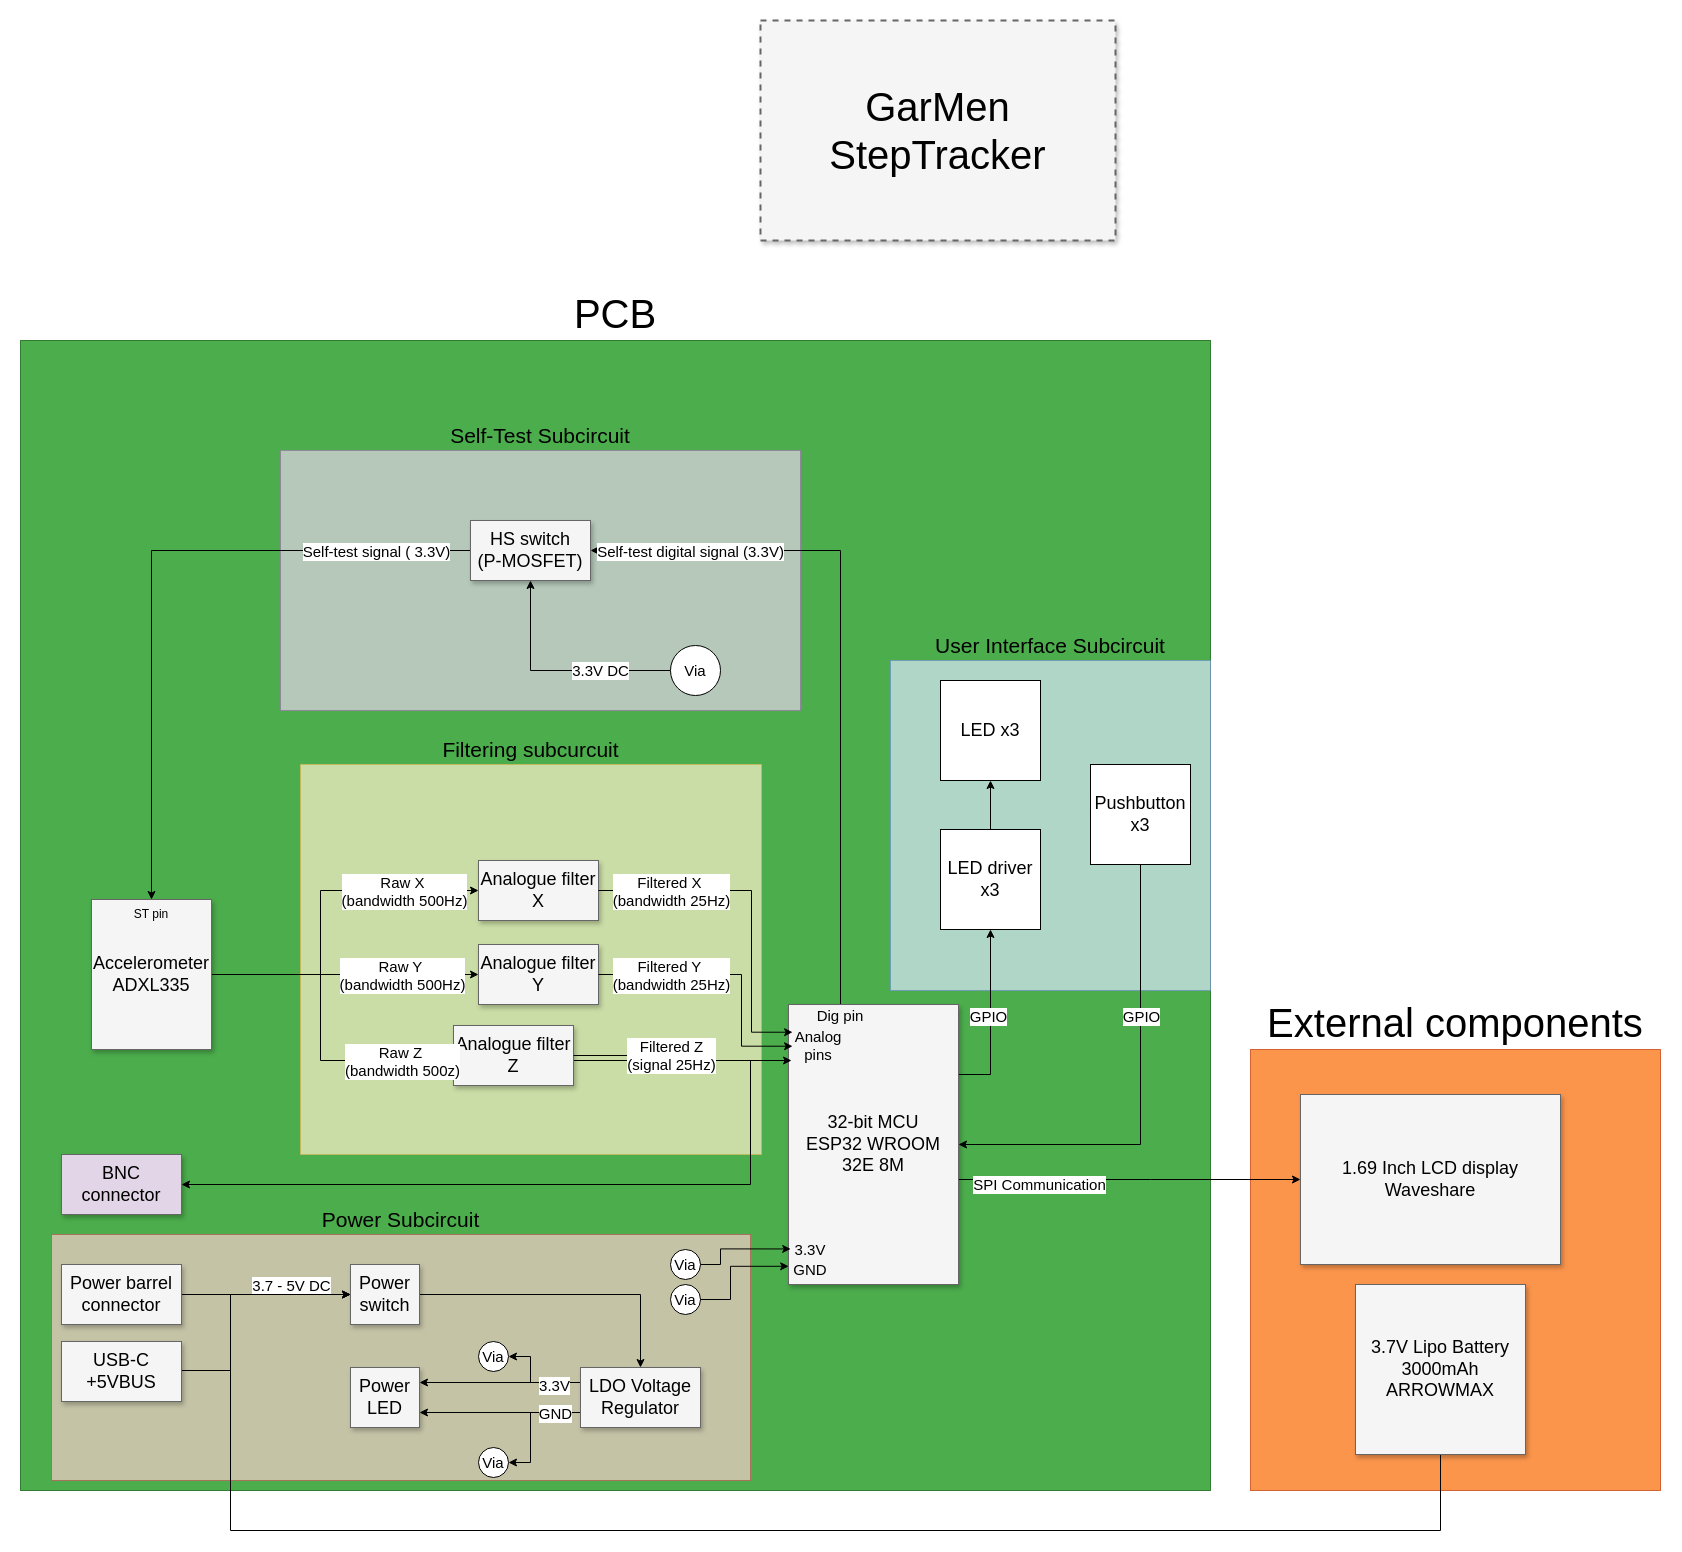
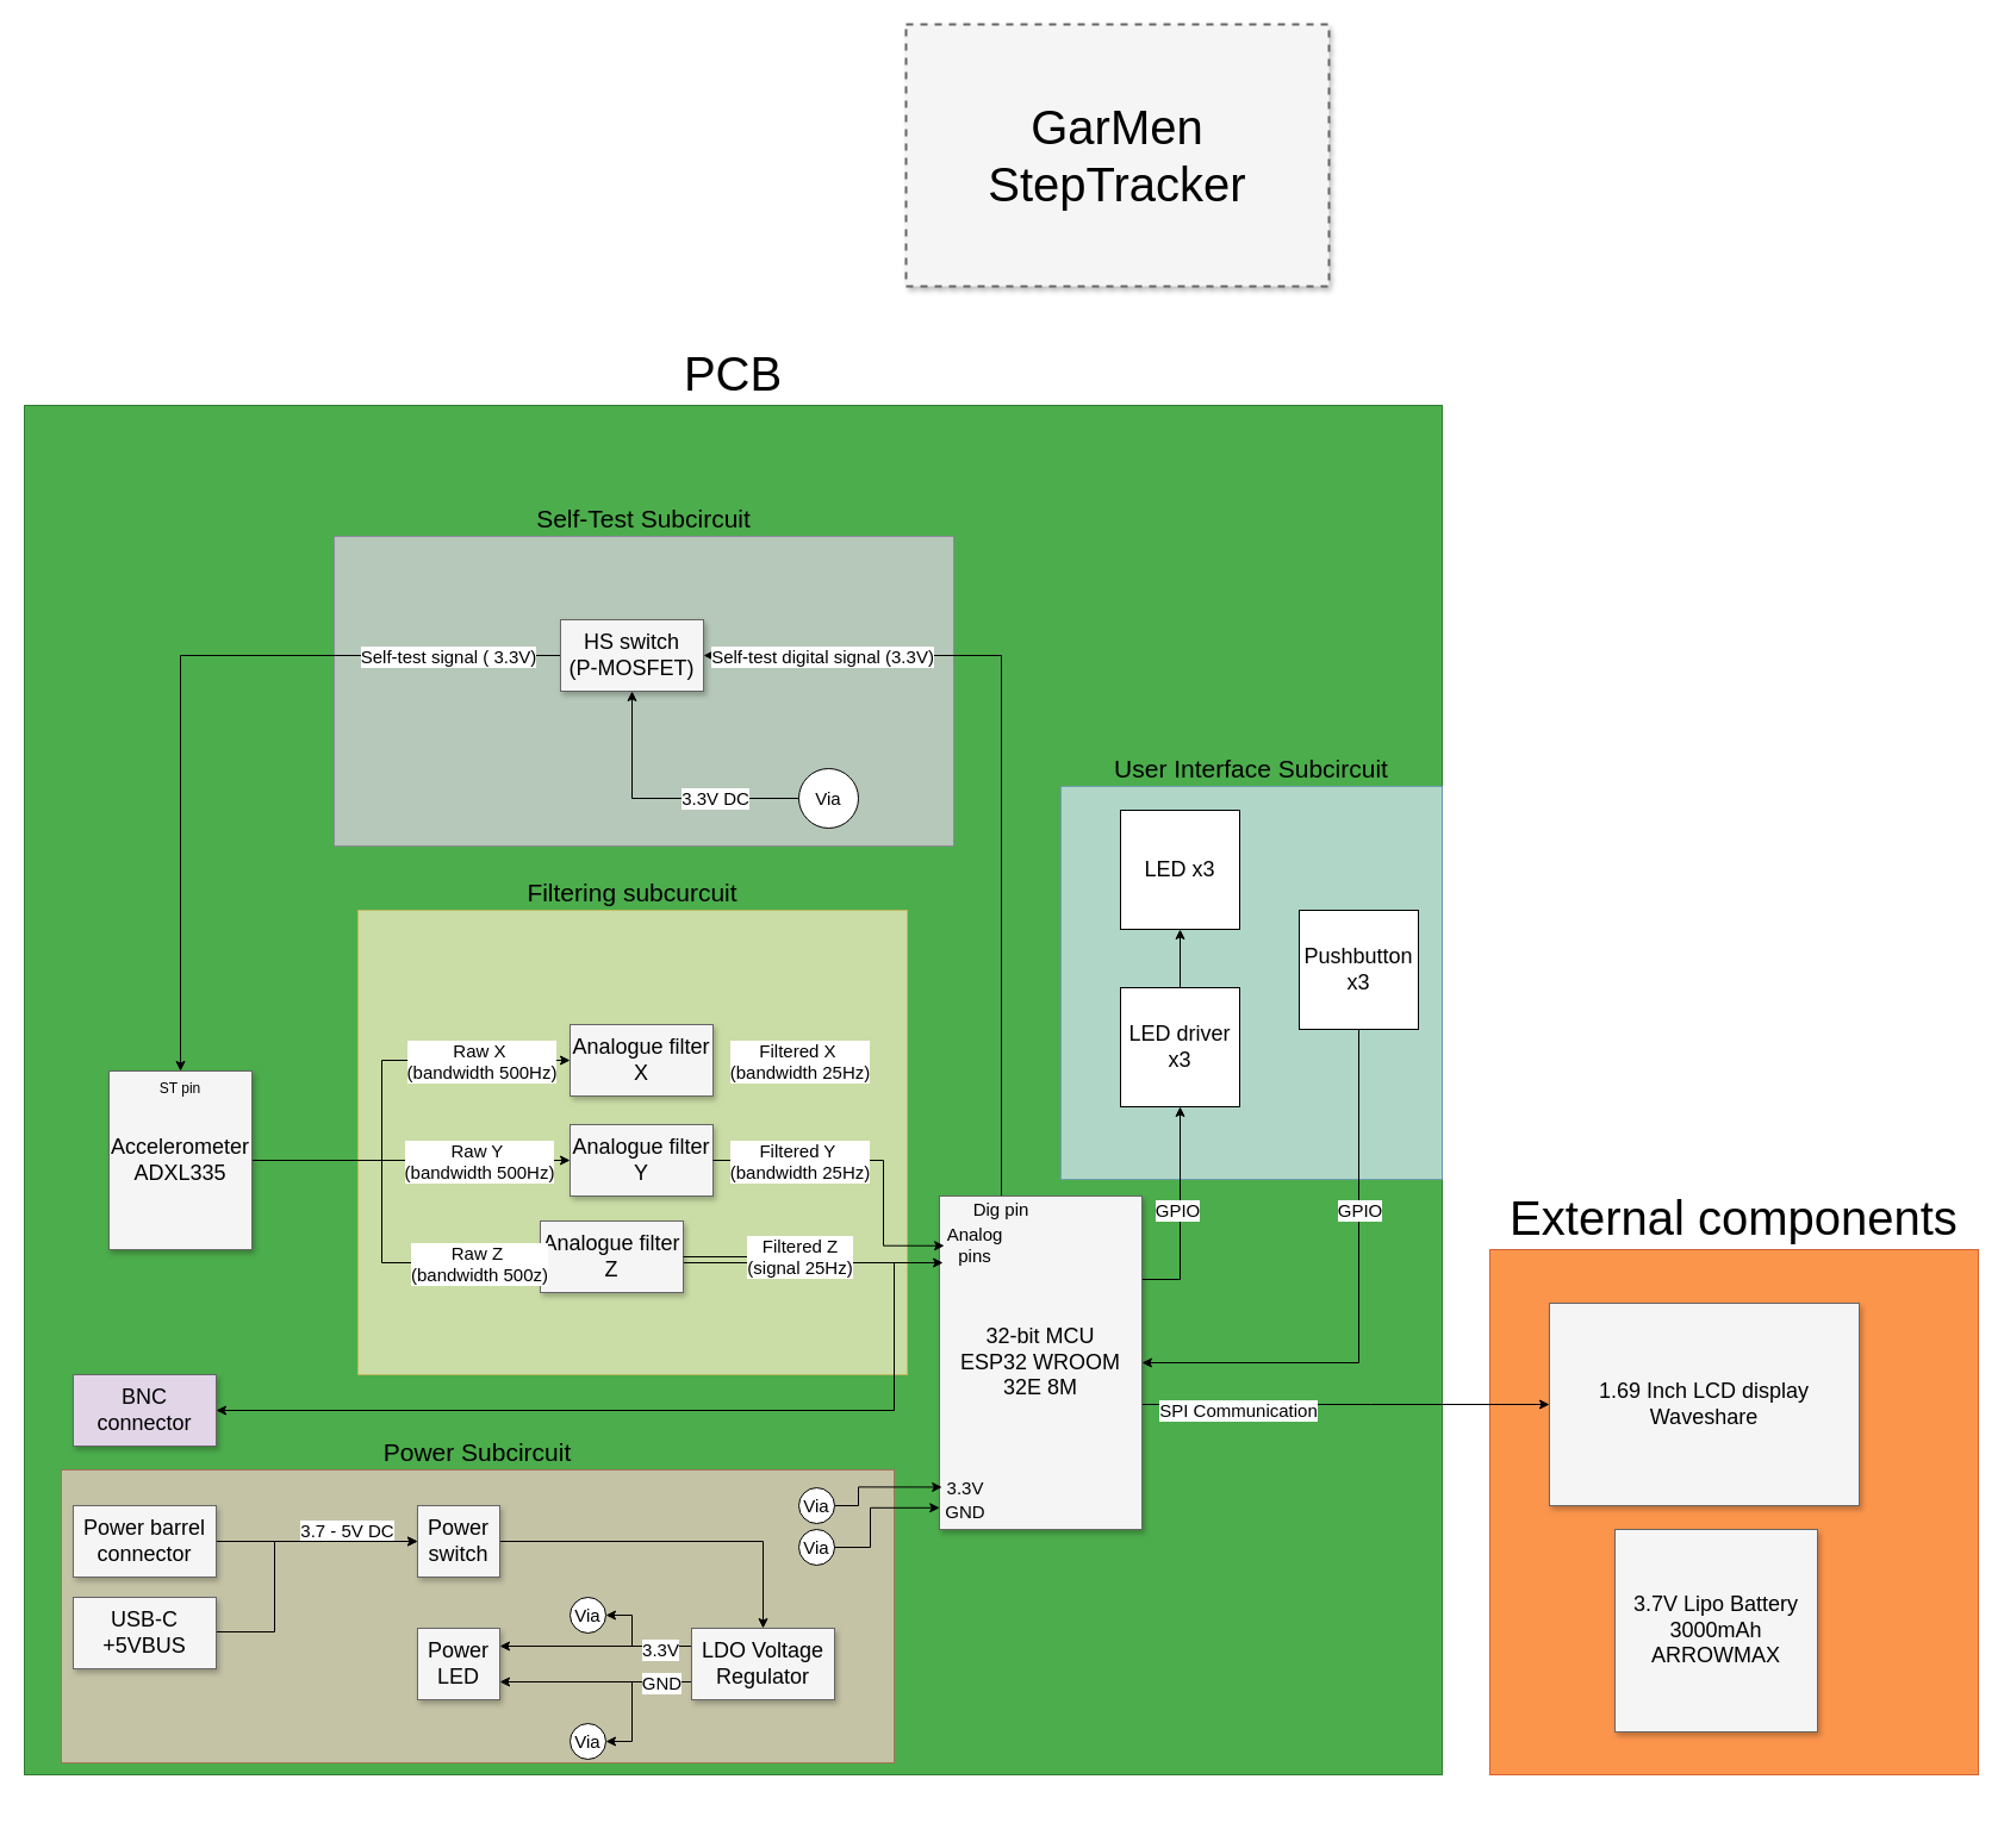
- <mxCell id="30" style="edgeStyle=orthogonalEdgeStyle;rounded=0;orthogonalLoop=1;jettySize=auto;html=1;entryX=0.024;entryY=0.099;entryDx=0;entryDy=0;entryPerimeter=0;" parent="1" source="21" target="15" edge="1"><mxGeometry relative="1" as="geometry"><Array as="points"><mxPoint x="751" y="890" /><mxPoint x="751" y="1032" /></Array></mxGeometry></mxCell>
- <mxCell id="39" style="edgeStyle=orthogonalEdgeStyle;rounded=0;orthogonalLoop=1;jettySize=auto;html=1;entryX=0;entryY=0.5;entryDx=0;entryDy=0;" parent="1" source="40" target="45" edge="1"><mxGeometry relative="1" as="geometry"><Array as="points"><mxPoint x="1440" y="1530" /><mxPoint x="230" y="1530" /><mxPoint x="230" y="1294" /></Array></mxGeometry></mxCell>
